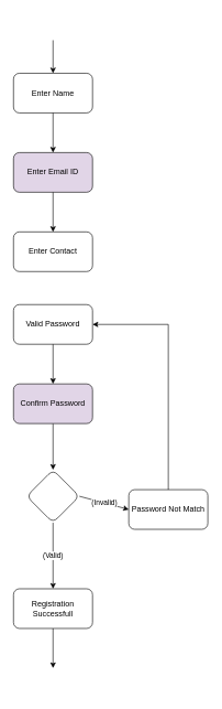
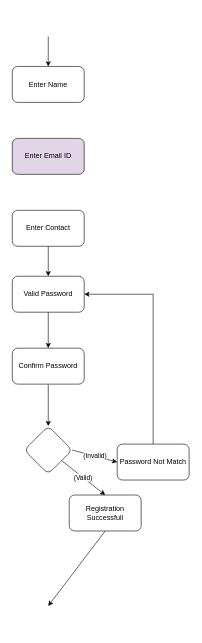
- <mxCell id="10" value="" style="endArrow=classic;html=1;rounded=0;entryX=0.5;entryY=0;entryDx=0;entryDy=0;exitX=0.5;exitY=1;exitDx=0;exitDy=0;" parent="1" source="7" target="5" edge="1"><mxGeometry width="50" height="50" relative="1" as="geometry"><mxPoint x="35" y="180" as="sourcePoint" /><mxPoint x="85" y="130" as="targetPoint" /></mxGeometry></mxCell>
- <mxCell id="9" value="" style="endArrow=classic;html=1;rounded=0;entryX=0.5;entryY=0;entryDx=0;entryDy=0;exitX=0.5;exitY=1;exitDx=0;exitDy=0;" parent="1" source="5" target="2" edge="1"><mxGeometry width="50" height="50" relative="1" as="geometry"><mxPoint x="35" y="180" as="sourcePoint" /><mxPoint x="85" y="130" as="targetPoint" /></mxGeometry></mxCell>
+ <mxCell id="8" value="" style="endArrow=classic;html=1;rounded=0;entryX=0.5;entryY=0;entryDx=0;entryDy=0;exitX=0.5;exitY=1;exitDx=0;exitDy=0;" parent="1" source="2" target="6" edge="1"><mxGeometry width="50" height="50" relative="1" as="geometry"><mxPoint x="35" y="180" as="sourcePoint" /><mxPoint x="85" y="130" as="targetPoint" /></mxGeometry></mxCell>
- <mxCell id="4" value="Confirm Password" style="rounded=1;whiteSpace=wrap;html=1;fillColor=#e1d5e7;" parent="1" vertex="1"><mxGeometry x="20" y="580" width="120" height="60" as="geometry" /></mxCell>
+ <mxCell id="4" value="Confirm Password" style="rounded=1;whiteSpace=wrap;html=1;" parent="1" vertex="1"><mxGeometry x="20" y="580" width="120" height="60" as="geometry" /></mxCell>
- <mxCell id="14" value="Registration Successfull" style="rounded=1;whiteSpace=wrap;html=1;" parent="1" vertex="1"><mxGeometry x="20" y="890" width="120" height="60" as="geometry" /></mxCell>
+ <mxCell id="14" value="Registration Successfull" style="rounded=1;whiteSpace=wrap;html=1;" parent="1" vertex="1"><mxGeometry x="115" y="825" width="120" height="60" as="geometry" /></mxCell>
